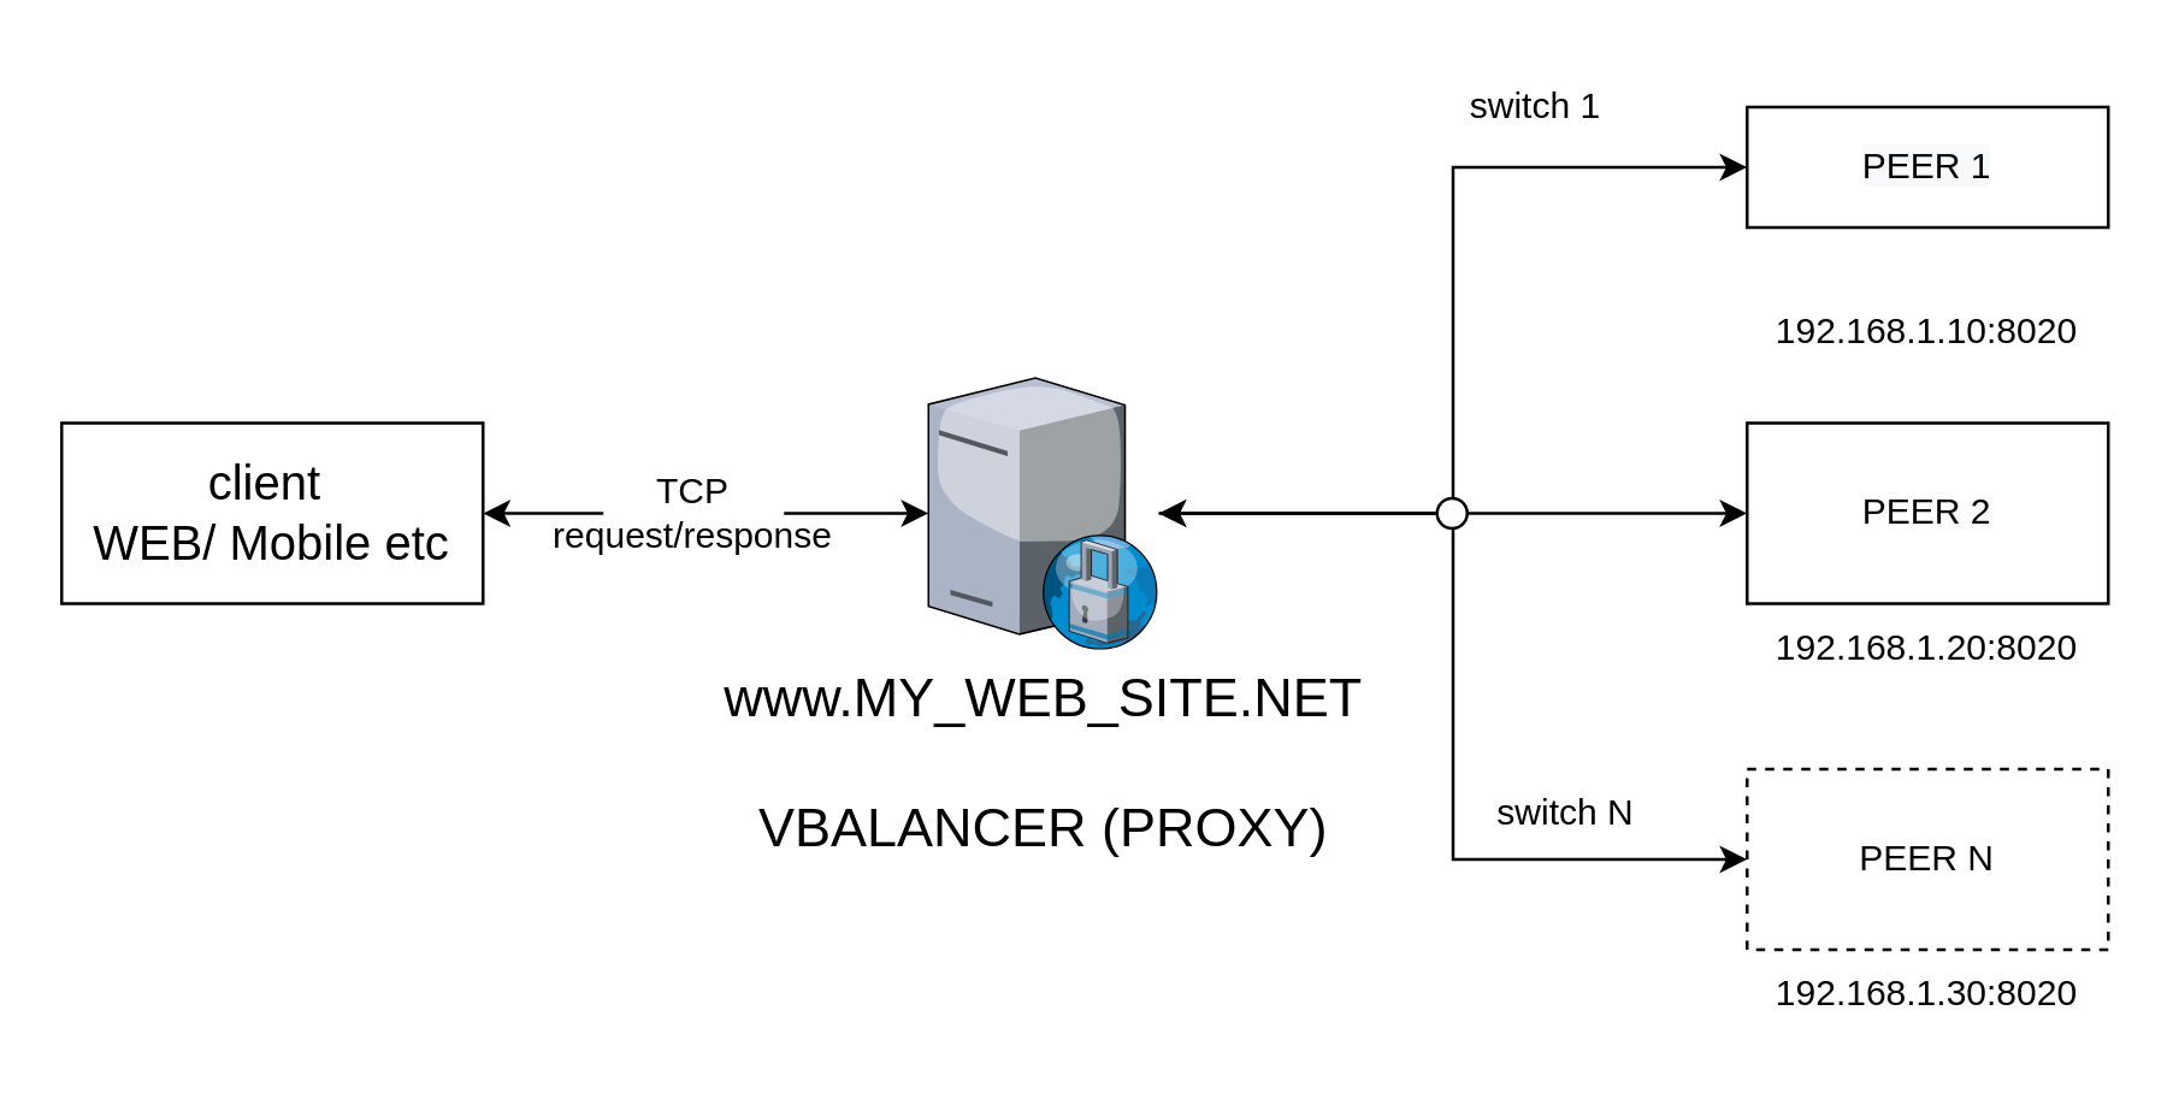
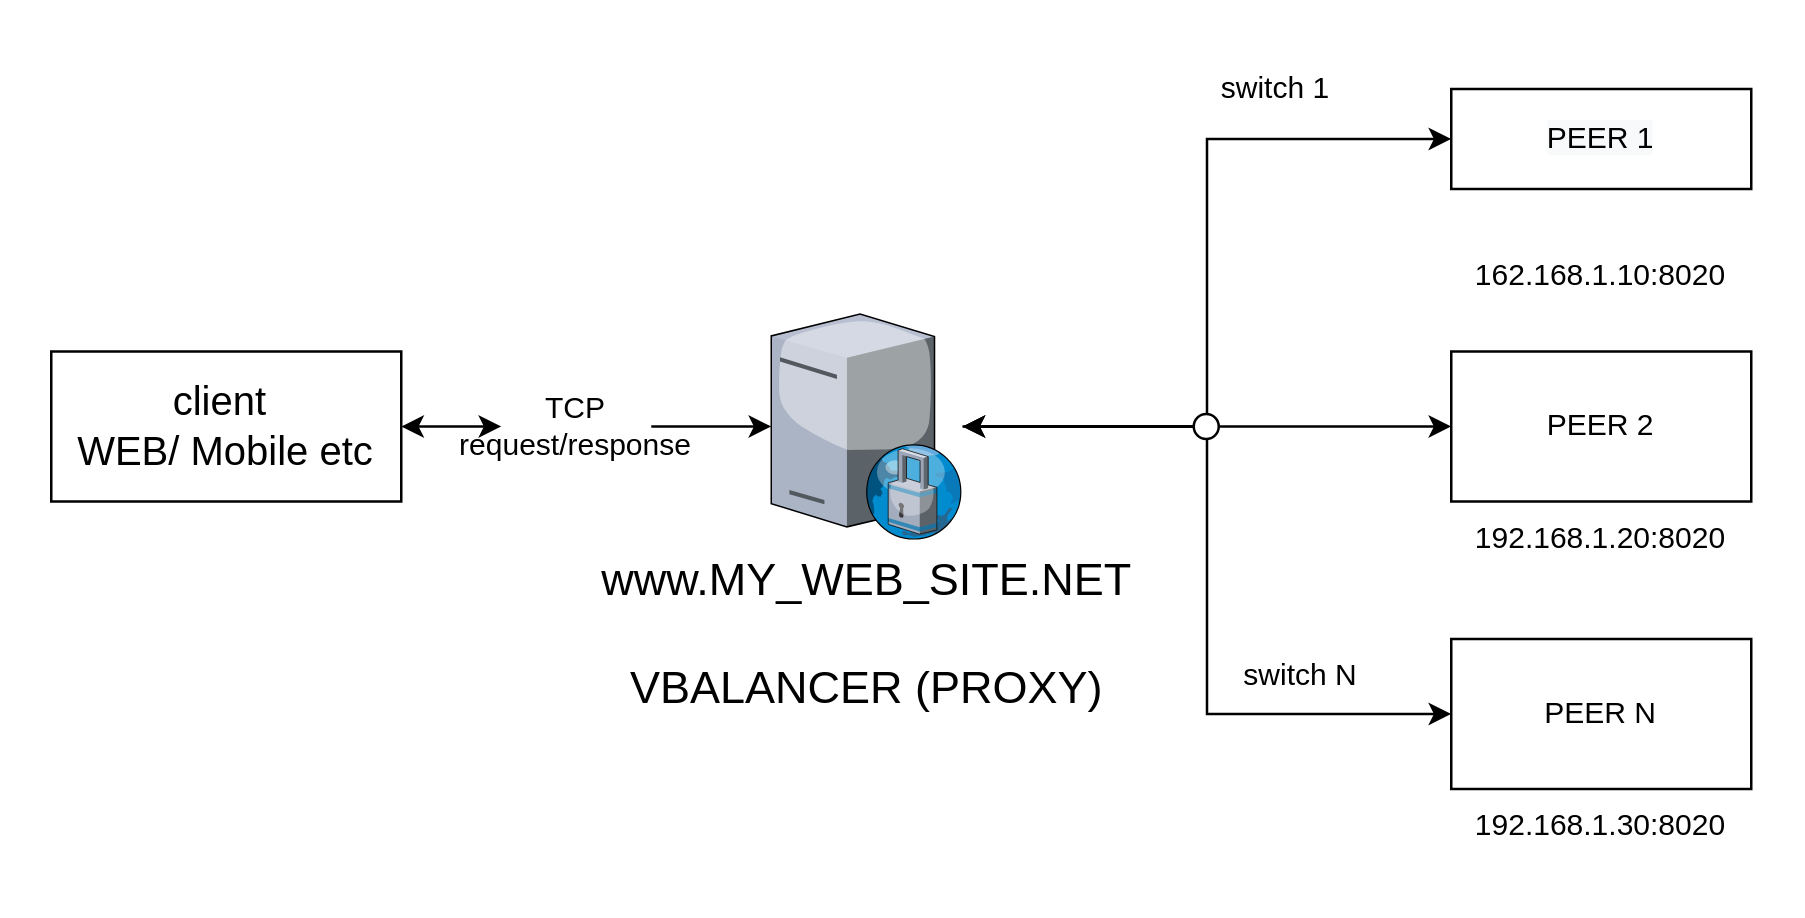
- <mxCell id="5" value="192.168.1.10:8020" style="text;html=1;strokeColor=none;fillColor=none;align=center;verticalAlign=middle;whiteSpace=wrap;rounded=0;" parent="1" vertex="1"><mxGeometry x="580" y="95" width="120" height="30" as="geometry" /></mxCell>
+ <mxCell id="5" value="162.168.1.10:8020" style="text;html=1;strokeColor=none;fillColor=none;align=center;verticalAlign=middle;whiteSpace=wrap;rounded=0;" parent="1" vertex="1"><mxGeometry x="580" y="95" width="120" height="30" as="geometry" /></mxCell>
- <mxCell id="17" value="" style="endArrow=none;startArrow=classic;html=1;rounded=0;edgeStyle=orthogonalEdgeStyle;exitX=1;exitY=0.5;exitDx=0;exitDy=0;" edge="1" parent="1" source="2" target="16"><mxGeometry width="50" height="50" relative="1" as="geometry"><mxPoint x="160" y="170" as="sourcePoint" /><mxPoint x="308" y="170" as="targetPoint" /></mxGeometry></mxCell>
+ <mxCell id="17" value="" style="endArrow=classic;startArrow=classic;html=1;rounded=0;edgeStyle=orthogonalEdgeStyle;exitX=1;exitY=0.5;exitDx=0;exitDy=0;" edge="1" parent="1" source="2" target="16"><mxGeometry width="50" height="50" relative="1" as="geometry"><mxPoint x="160" y="170" as="sourcePoint" /><mxPoint x="308" y="170" as="targetPoint" /></mxGeometry></mxCell>
- <mxCell id="8" value="&lt;span style=&quot;font-family: &amp;#34;helvetica&amp;#34;&quot;&gt;PEER N&lt;/span&gt;" style="rounded=0;whiteSpace=wrap;html=1;dashed=1;" parent="1" vertex="1"><mxGeometry x="580" y="255" width="120" height="60" as="geometry" /></mxCell>
+ <mxCell id="8" value="&lt;span style=&quot;font-family: &amp;#34;helvetica&amp;#34;&quot;&gt;PEER N&lt;/span&gt;" style="rounded=0;whiteSpace=wrap;html=1;" parent="1" vertex="1"><mxGeometry x="580" y="255" width="120" height="60" as="geometry" /></mxCell>
